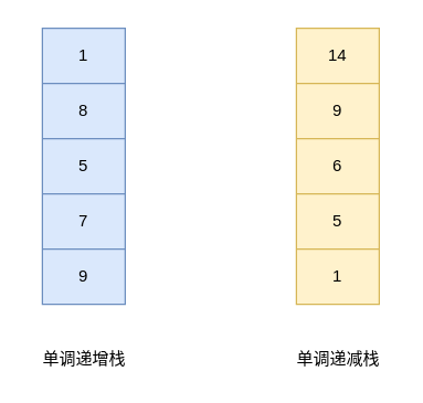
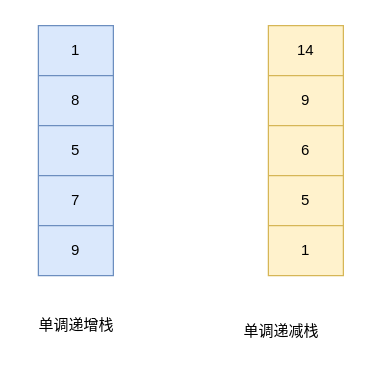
- <mxCell id="25" value="单调递减栈" style="text;html=1;align=center;verticalAlign=middle;resizable=0;points=[];autosize=1;strokeColor=none;" vertex="1" parent="1"><mxGeometry x="204" y="250" width="80" height="20" as="geometry" /></mxCell>
+ <mxCell id="25" value="单调递减栈" style="text;html=1;align=center;verticalAlign=middle;resizable=0;points=[];autosize=1;strokeColor=none;" vertex="1" parent="1"><mxGeometry x="184" y="255" width="80" height="20" as="geometry" /></mxCell>
